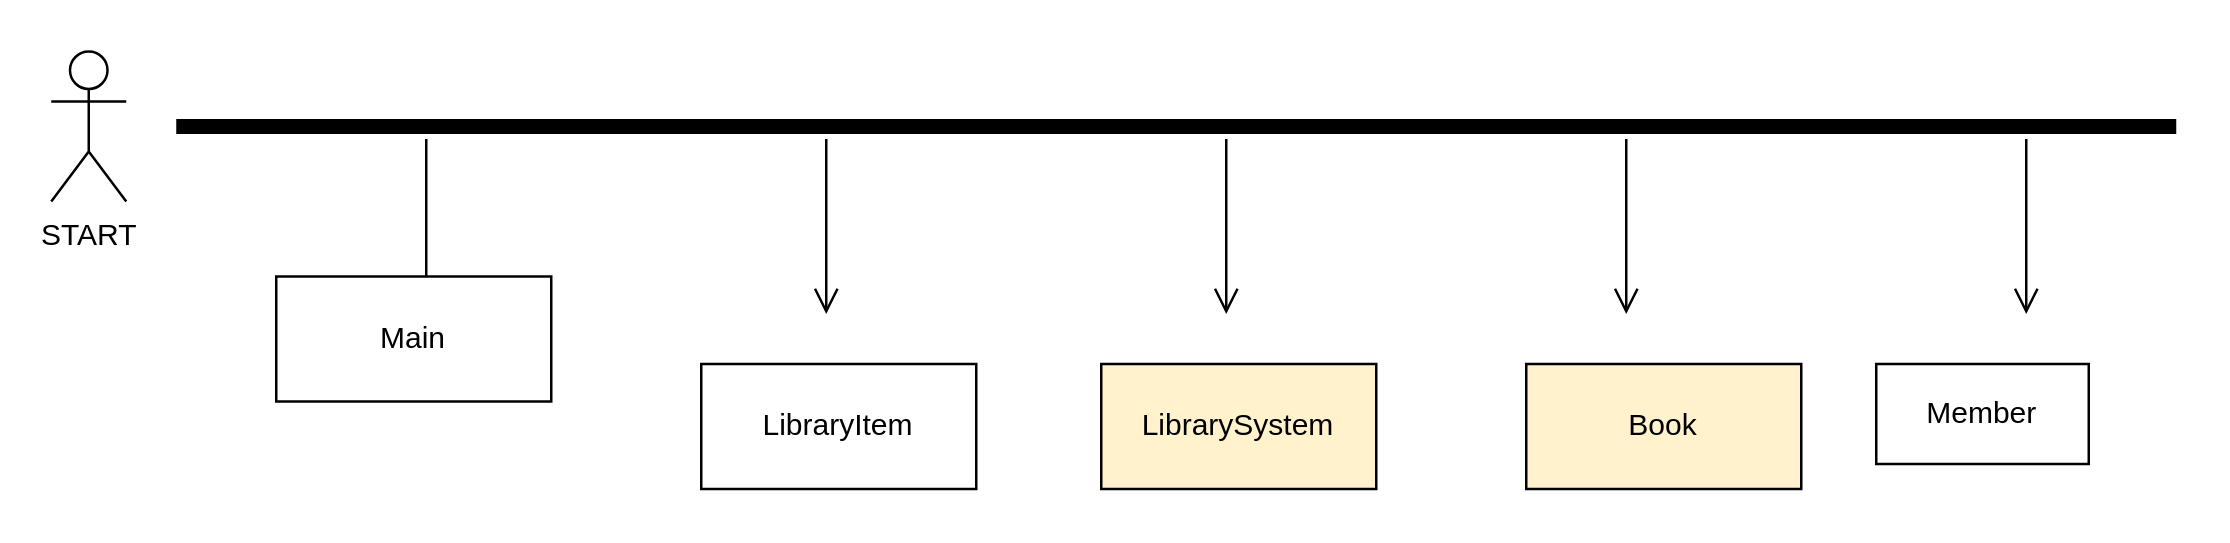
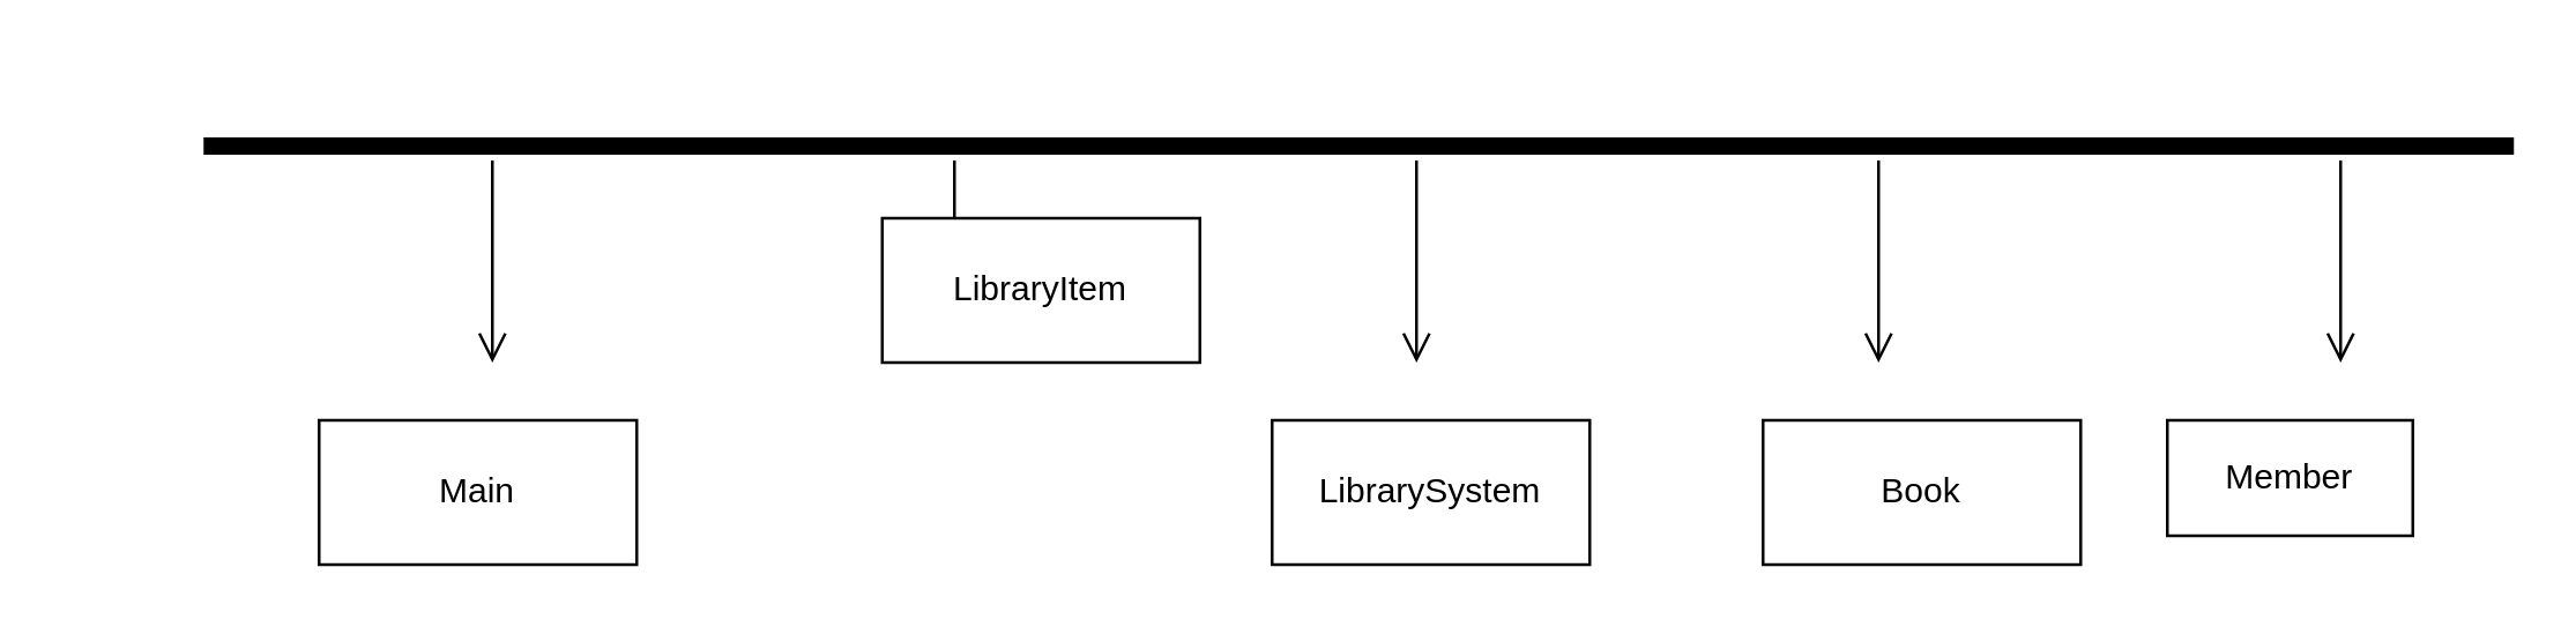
- <mxCell id="2" value="START" style="shape=umlActor;verticalLabelPosition=bottom;verticalAlign=top;html=1;outlineConnect=0;" vertex="1" parent="1"><mxGeometry x="20" y="20" width="30" height="60" as="geometry" /></mxCell>
- <mxCell id="13" value="Main" style="html=1;whiteSpace=wrap;" vertex="1" parent="1"><mxGeometry x="110" y="110" width="110" height="50" as="geometry" /></mxCell>
+ <mxCell id="13" value="Main" style="html=1;whiteSpace=wrap;" vertex="1" parent="1"><mxGeometry x="110" y="145" width="110" height="50" as="geometry" /></mxCell>
- <mxCell id="8" value="LibraryItem" style="html=1;whiteSpace=wrap;" vertex="1" parent="1"><mxGeometry x="280" y="145" width="110" height="50" as="geometry" /></mxCell>
+ <mxCell id="8" value="LibraryItem" style="html=1;whiteSpace=wrap;" vertex="1" parent="1"><mxGeometry x="305" y="75" width="110" height="50" as="geometry" /></mxCell>
- <mxCell id="11" value="LibrarySystem" style="html=1;whiteSpace=wrap;fillColor=#fff2cc;" vertex="1" parent="1"><mxGeometry x="440" y="145" width="110" height="50" as="geometry" /></mxCell>
+ <mxCell id="11" value="LibrarySystem" style="html=1;whiteSpace=wrap;" vertex="1" parent="1"><mxGeometry x="440" y="145" width="110" height="50" as="geometry" /></mxCell>
- <mxCell id="9" value="Book" style="html=1;whiteSpace=wrap;fillColor=#fff2cc;" vertex="1" parent="1"><mxGeometry x="610" y="145" width="110" height="50" as="geometry" /></mxCell>
+ <mxCell id="9" value="Book" style="html=1;whiteSpace=wrap;" vertex="1" parent="1"><mxGeometry x="610" y="145" width="110" height="50" as="geometry" /></mxCell>
